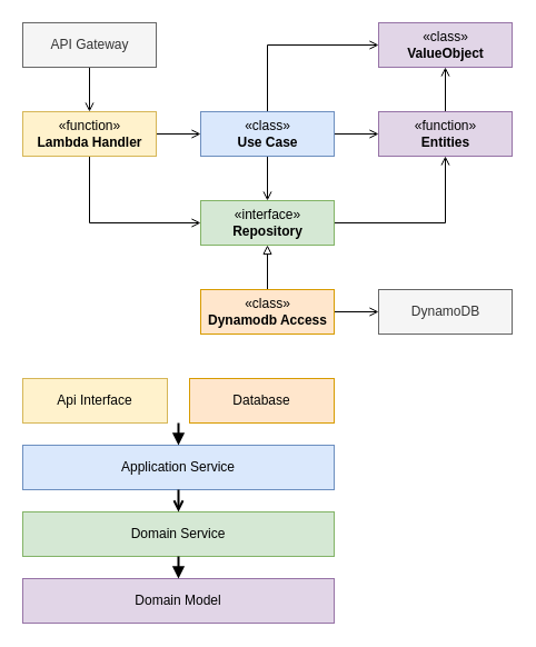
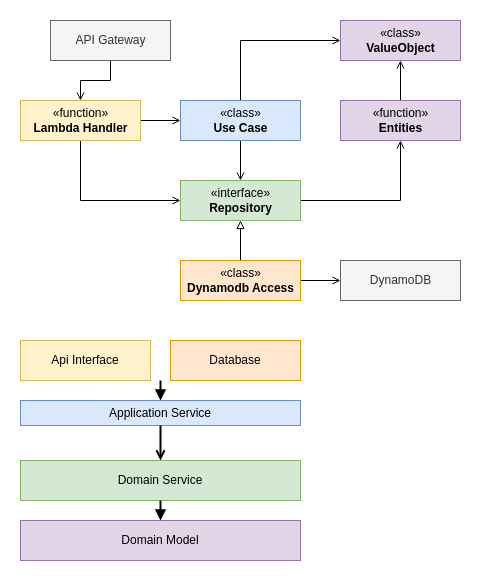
- <mxCell id="15" value="API Gateway" style="html=1;fillColor=#f5f5f5;strokeColor=#666666;fontColor=#333333;" parent="1" vertex="1"><mxGeometry x="20" y="20" width="120" height="40" as="geometry" /></mxCell>
+ <mxCell id="15" value="API Gateway" style="html=1;fillColor=#f5f5f5;strokeColor=#666666;fontColor=#333333;" parent="1" vertex="1"><mxGeometry x="50" y="20" width="120" height="40" as="geometry" /></mxCell>
- <mxCell id="4" style="edgeStyle=orthogonalEdgeStyle;rounded=0;orthogonalLoop=1;jettySize=auto;html=1;exitX=1;exitY=0.5;exitDx=0;exitDy=0;entryX=0;entryY=0.5;entryDx=0;entryDy=0;endArrow=open;endFill=0;" parent="1" source="7" target="9" edge="1"><mxGeometry relative="1" as="geometry" /></mxCell>
- <mxCell id="19" value="Application Service" style="rounded=0;whiteSpace=wrap;html=1;fillColor=#dae8fc;strokeColor=#6c8ebf;" parent="1" vertex="1"><mxGeometry x="20" y="400" width="280" height="40" as="geometry" /></mxCell>
+ <mxCell id="19" value="Application Service" style="rounded=0;whiteSpace=wrap;html=1;fillColor=#dae8fc;strokeColor=#6c8ebf;" parent="1" vertex="1"><mxGeometry x="20" y="400" width="280" height="25" as="geometry" /></mxCell>
